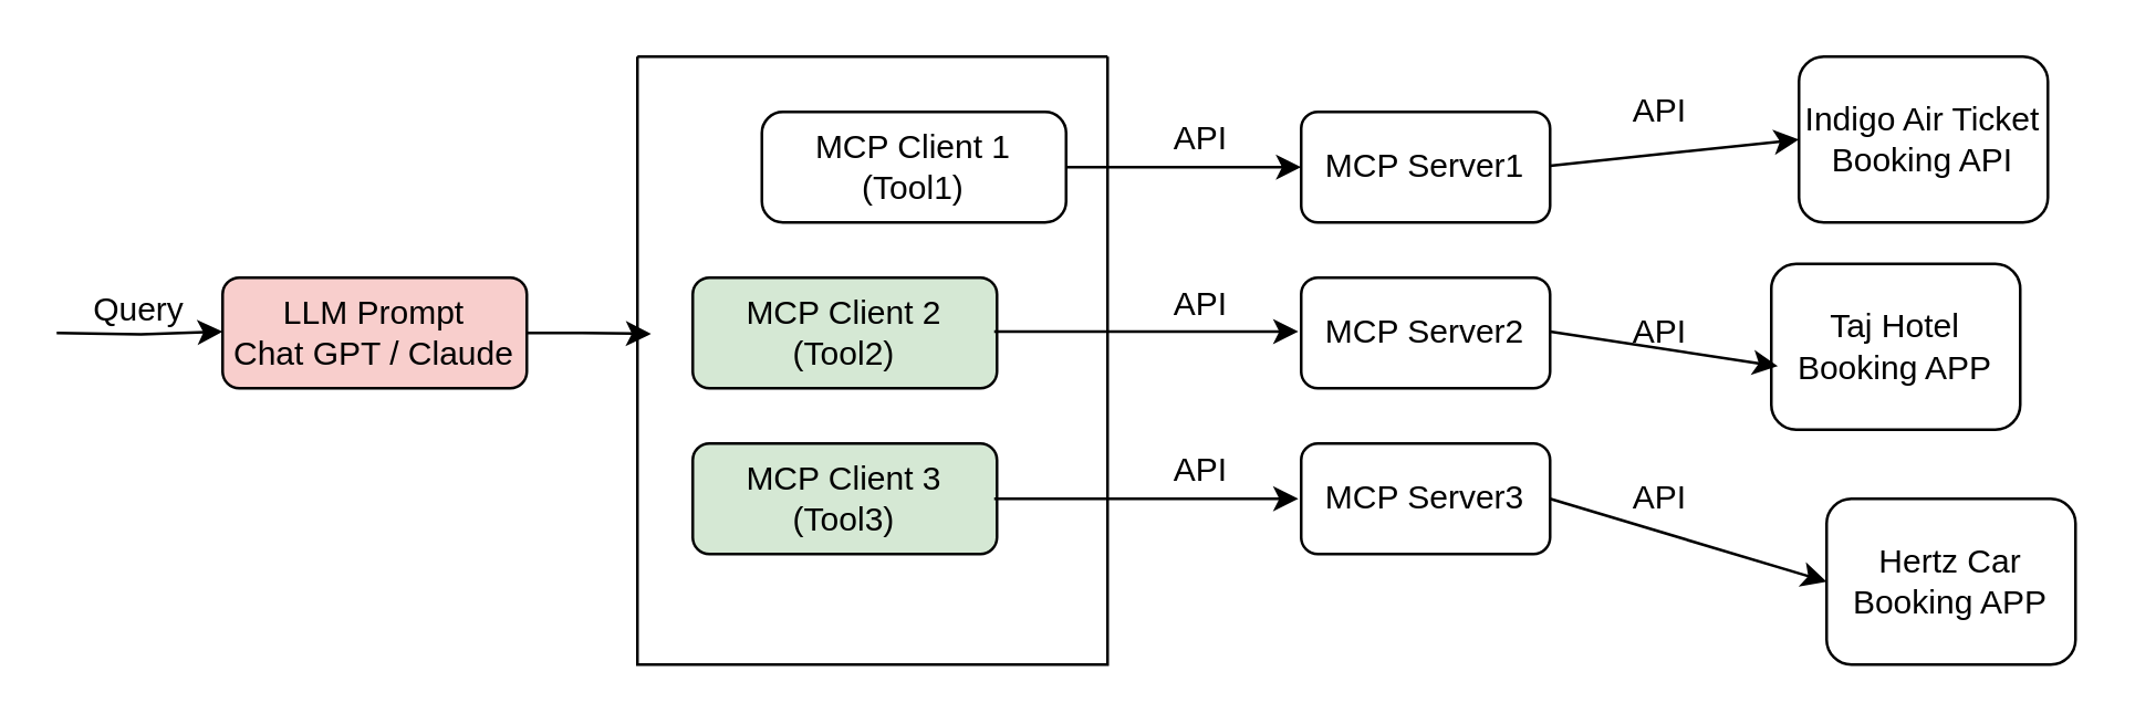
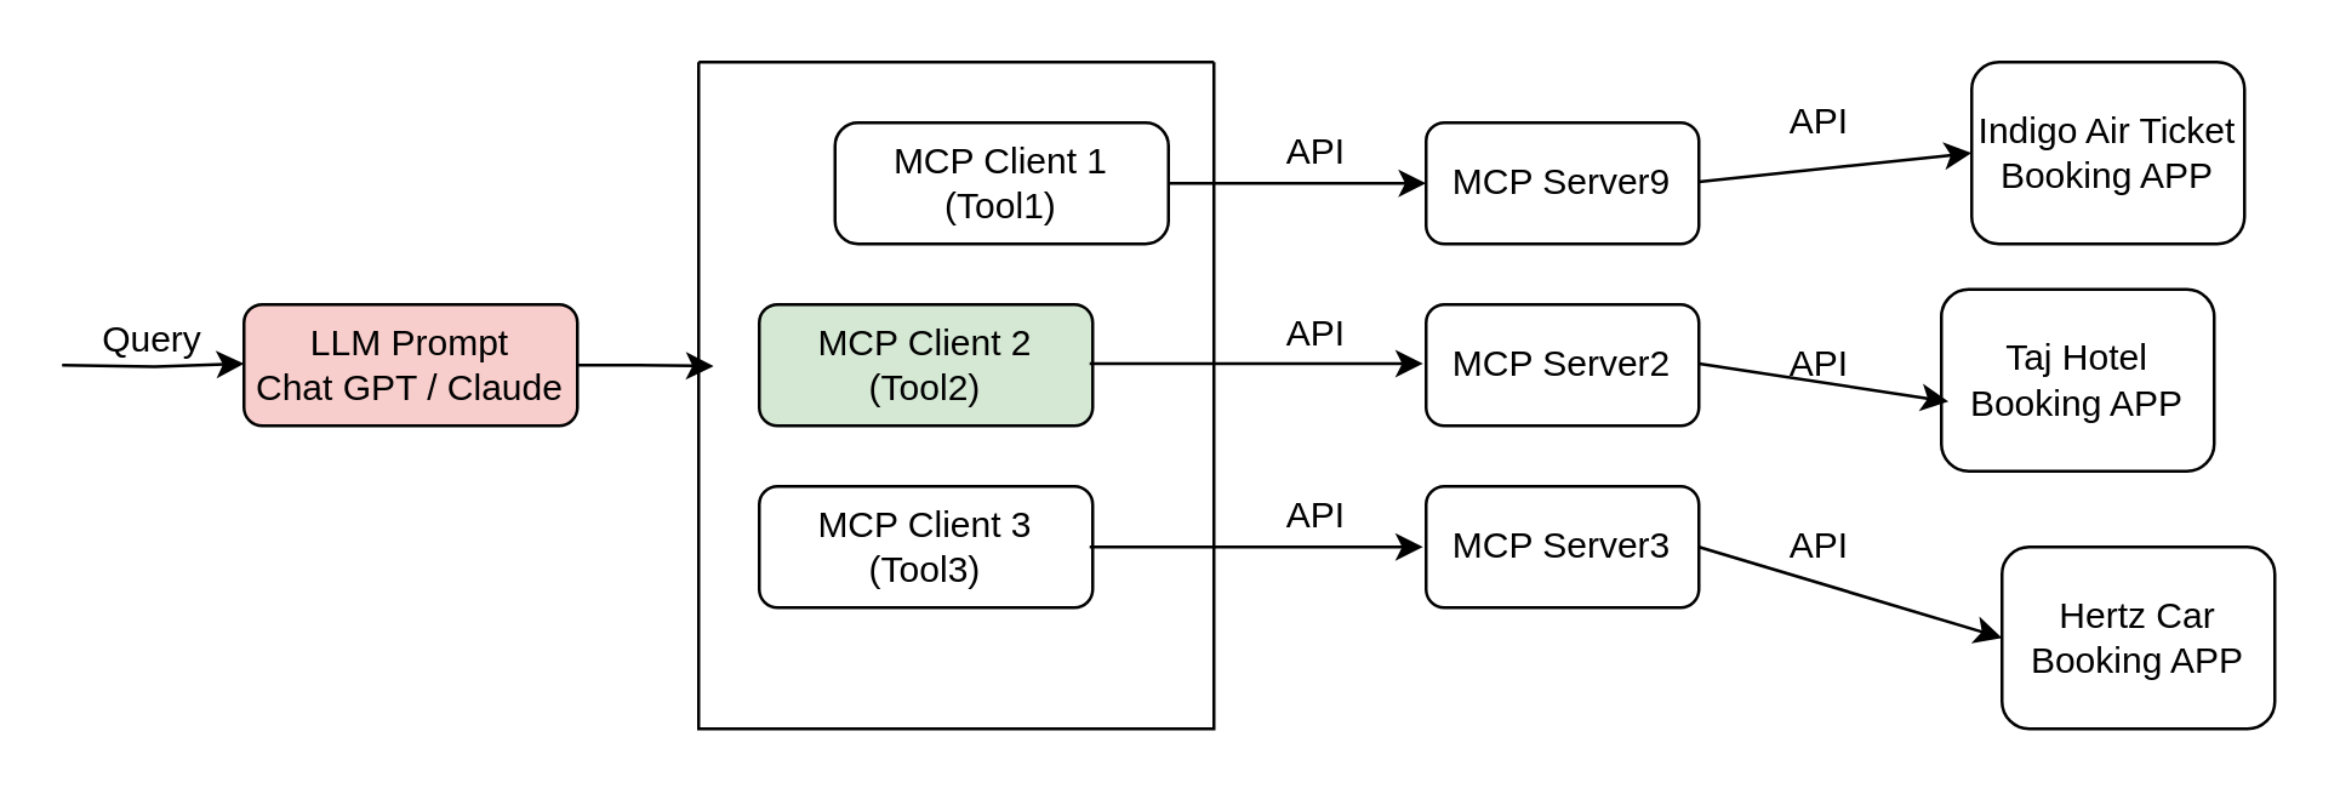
- <mxCell id="11" value="Indigo Air Ticket Booking API" style="rounded=1;whiteSpace=wrap;html=1;" parent="1" vertex="1"><mxGeometry x="650" y="20" width="90" height="60" as="geometry" /></mxCell>
+ <mxCell id="11" value="Indigo Air Ticket Booking APP" style="rounded=1;whiteSpace=wrap;html=1;" parent="1" vertex="1"><mxGeometry x="650" y="20" width="90" height="60" as="geometry" /></mxCell>
- <mxCell id="8" value="MCP Server1" style="rounded=1;whiteSpace=wrap;html=1;" parent="1" vertex="1"><mxGeometry x="470" y="40" width="90" height="40" as="geometry" /></mxCell>
+ <mxCell id="8" value="MCP Server9" style="rounded=1;whiteSpace=wrap;html=1;" parent="1" vertex="1"><mxGeometry x="470" y="40" width="90" height="40" as="geometry" /></mxCell>
- <mxCell id="6" value="MCP Client 3&lt;div&gt;(Tool3)&lt;/div&gt;" style="rounded=1;whiteSpace=wrap;html=1;fillColor=#d5e8d4;" parent="3" vertex="1"><mxGeometry x="20" y="140" width="110" height="40" as="geometry" /></mxCell>
+ <mxCell id="6" value="MCP Client 3&lt;div&gt;(Tool3)&lt;/div&gt;" style="rounded=1;whiteSpace=wrap;html=1;" parent="3" vertex="1"><mxGeometry x="20" y="140" width="110" height="40" as="geometry" /></mxCell>
